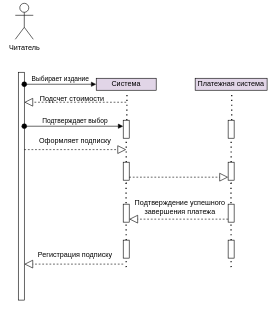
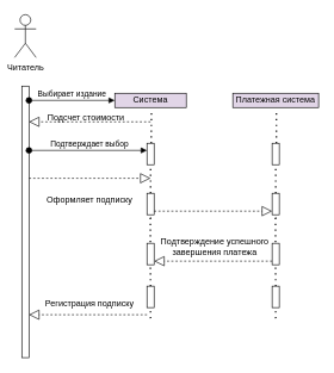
- <mxCell id="3" value="Читатель" style="shape=umlActor;verticalLabelPosition=bottom;verticalAlign=top;html=1;" parent="1" vertex="1"><mxGeometry x="25" y="5" width="30" height="60" as="geometry" /></mxCell>
+ <mxCell id="3" value="Читатель" style="shape=umlActor;verticalLabelPosition=bottom;verticalAlign=top;html=1;" parent="1" vertex="1"><mxGeometry x="20" y="20" width="30" height="60" as="geometry" /></mxCell>
- <mxCell id="12" value="&lt;div&gt;&amp;nbsp;Оформляет подписку&amp;nbsp;&lt;/div&gt;" style="text;html=1;align=center;verticalAlign=middle;whiteSpace=wrap;rounded=0;" parent="1" vertex="1"><mxGeometry x="55" y="220" width="140" height="30" as="geometry" /></mxCell>
+ <mxCell id="12" value="&lt;div&gt;&amp;nbsp;Оформляет подписку&amp;nbsp;&lt;/div&gt;" style="text;html=1;align=center;verticalAlign=middle;whiteSpace=wrap;rounded=0;" parent="1" vertex="1"><mxGeometry x="55" y="265" width="140" height="30" as="geometry" /></mxCell>
